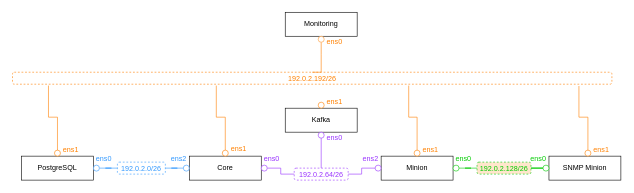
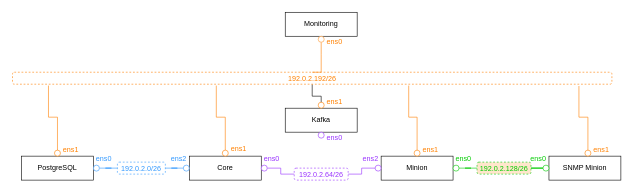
+ <mxCell id="7" style="edgeStyle=orthogonalEdgeStyle;rounded=0;orthogonalLoop=1;jettySize=auto;html=1;entryX=0.5;entryY=1;entryDx=0;entryDy=0;endArrow=none;endFill=0;fontColor=#FF8000;" parent="1" source="8" target="26" edge="1"><mxGeometry relative="1" as="geometry" /></mxCell>
- <mxCell id="6" value="" style="edgeStyle=orthogonalEdgeStyle;rounded=0;orthogonalLoop=1;jettySize=auto;html=1;endArrow=none;endFill=0;strokeColor=light-dark(#9933FF,#9933FF);" parent="1" source="8" target="11" edge="1"><mxGeometry relative="1" as="geometry" /></mxCell>
